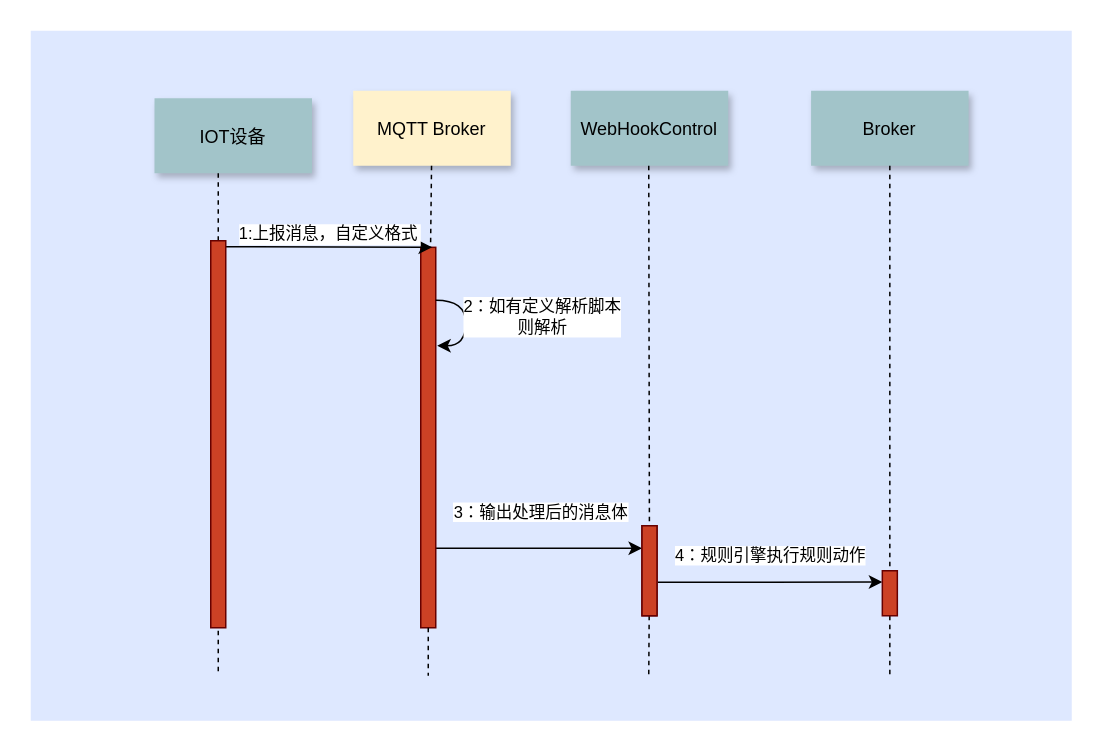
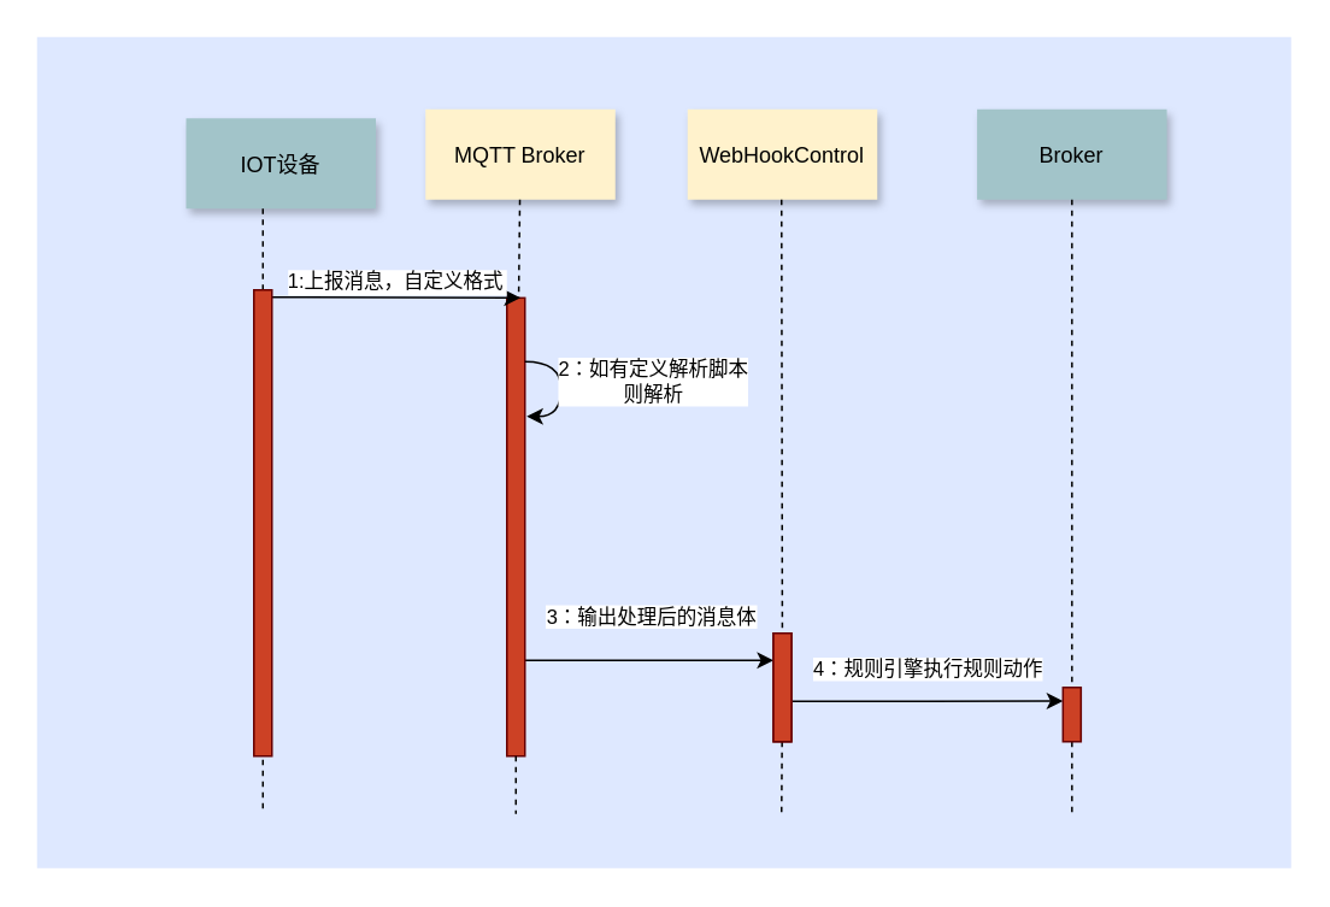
- <mxCell id="9" value="WebHookControl" style="shadow=1;fillColor=#A2C4C9;strokeColor=none" vertex="1" parent="1"><mxGeometry x="380.004" y="60" width="105" height="50" as="geometry" /></mxCell>
+ <mxCell id="9" value="WebHookControl" style="shadow=1;fillColor=#fff2cc;strokeColor=none;" vertex="1" parent="1"><mxGeometry x="380.004" y="60" width="105" height="50" as="geometry" /></mxCell>
